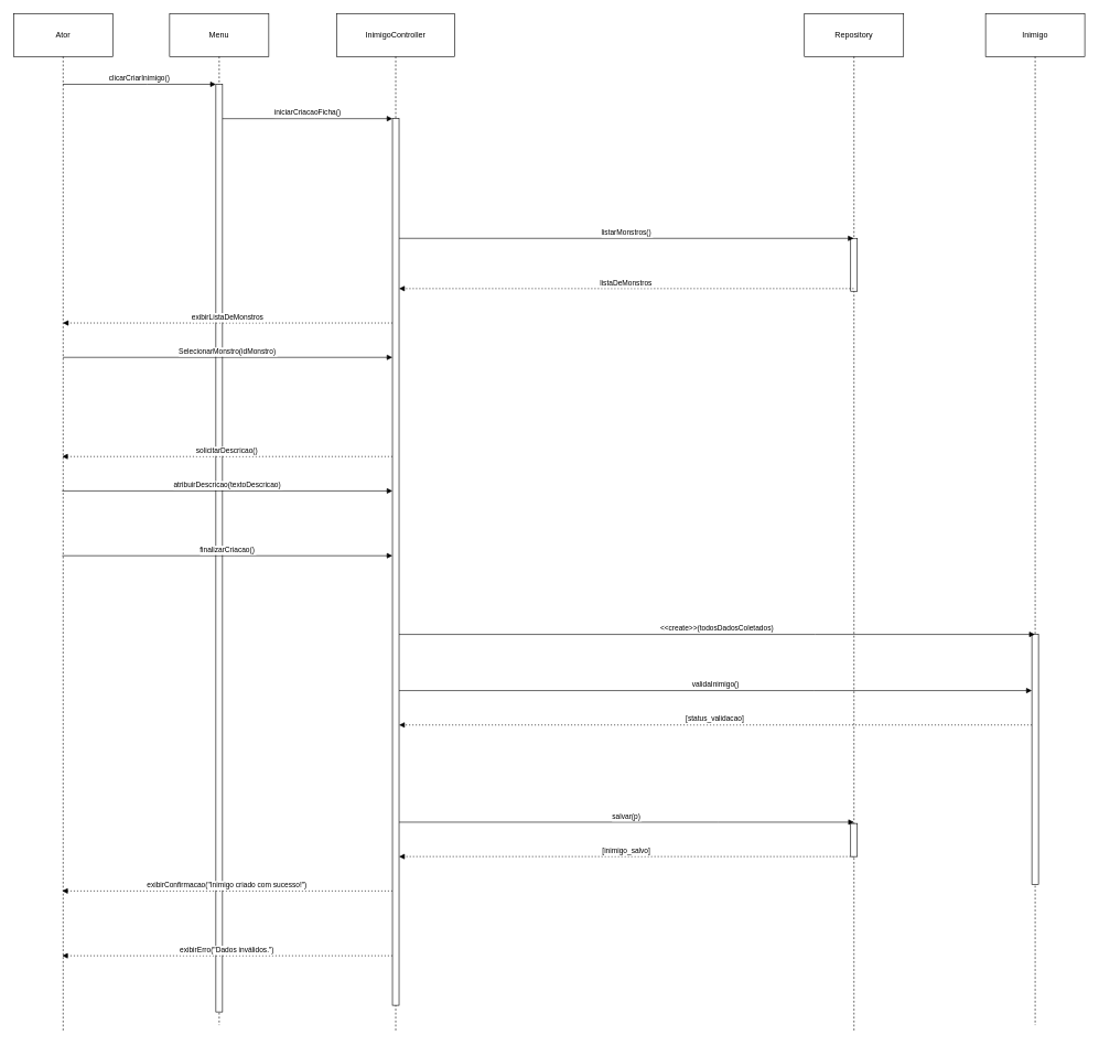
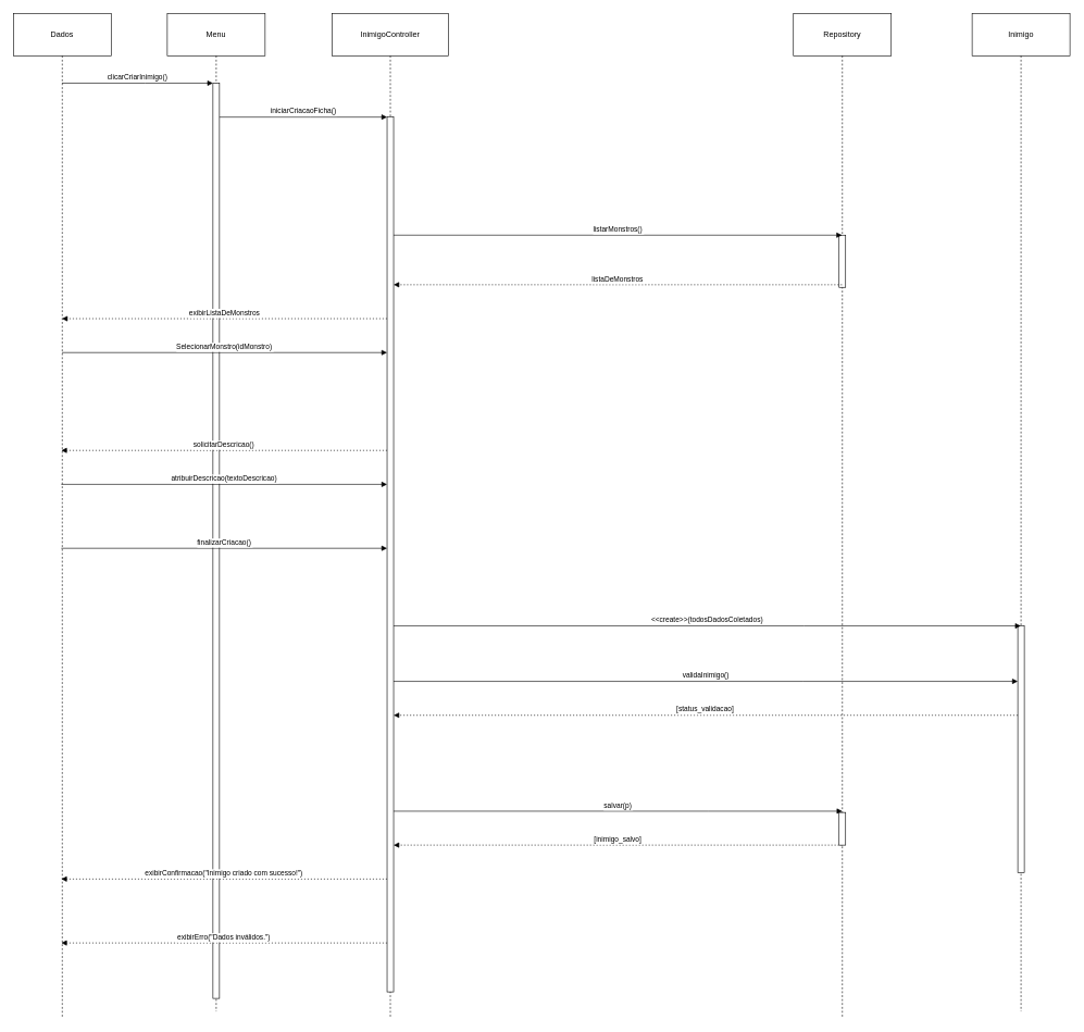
- <mxCell id="2" value="Ator" style="shape=umlLifeline;perimeter=lifelinePerimeter;whiteSpace=wrap;container=1;dropTarget=0;collapsible=0;recursiveResize=0;outlineConnect=0;portConstraint=eastwest;newEdgeStyle={&quot;edgeStyle&quot;:&quot;elbowEdgeStyle&quot;,&quot;elbow&quot;:&quot;vertical&quot;,&quot;curved&quot;:0,&quot;rounded&quot;:0};size=65;" vertex="1" parent="1"><mxGeometry x="20" y="20" width="150" height="1540" as="geometry" /></mxCell>
+ <mxCell id="2" value="Dados" style="shape=umlLifeline;perimeter=lifelinePerimeter;whiteSpace=wrap;container=1;dropTarget=0;collapsible=0;recursiveResize=0;outlineConnect=0;portConstraint=eastwest;newEdgeStyle={&quot;edgeStyle&quot;:&quot;elbowEdgeStyle&quot;,&quot;elbow&quot;:&quot;vertical&quot;,&quot;curved&quot;:0,&quot;rounded&quot;:0};size=65;" vertex="1" parent="1"><mxGeometry x="20" y="20" width="150" height="1540" as="geometry" /></mxCell>
